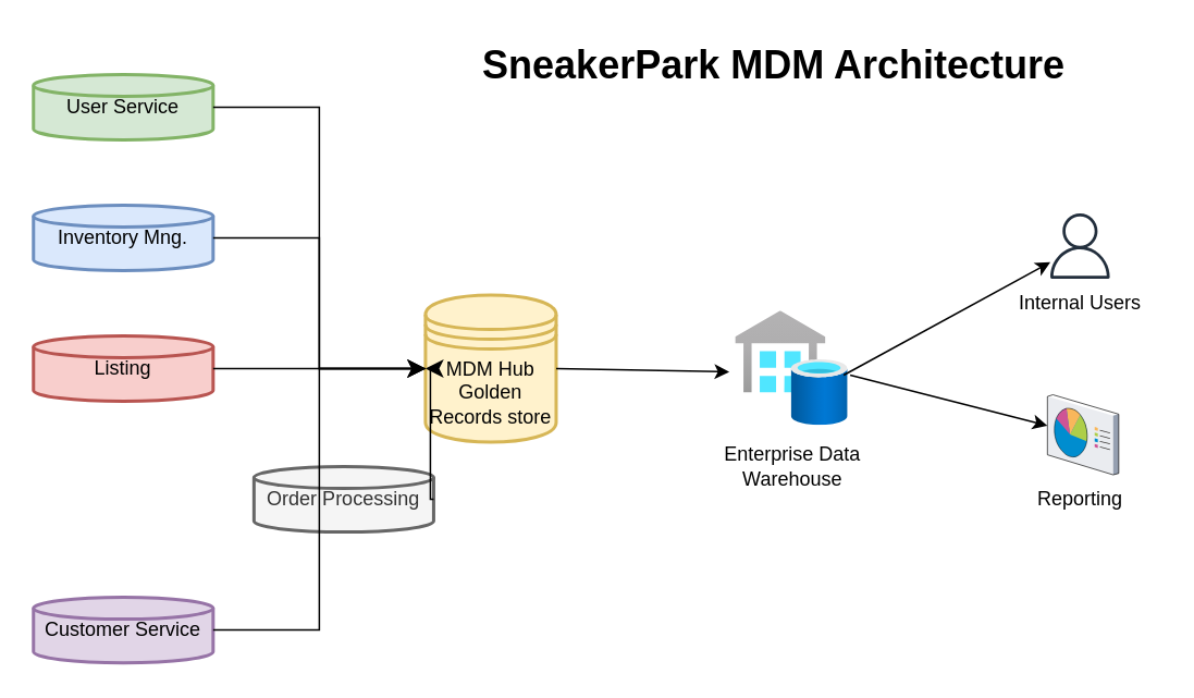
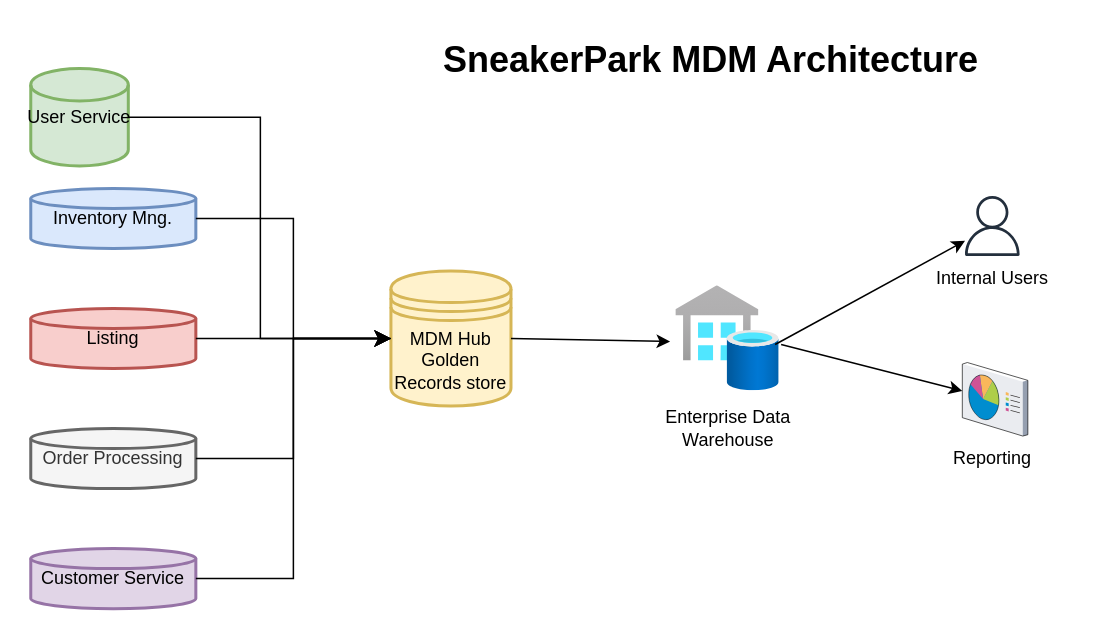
- <mxCell id="10" value="User&amp;nbsp;&lt;span style=&quot;background-color: transparent; color: light-dark(rgb(0, 0, 0), rgb(255, 255, 255));&quot;&gt;Service&lt;/span&gt;" style="strokeWidth=2;html=1;shape=mxgraph.flowchart.database;whiteSpace=wrap;fillColor=#d5e8d4;strokeColor=#82b366;" parent="1" vertex="1"><mxGeometry x="20" y="45" width="110" height="40" as="geometry" /></mxCell>
+ <mxCell id="10" value="User&amp;nbsp;&lt;span style=&quot;background-color: transparent; color: light-dark(rgb(0, 0, 0), rgb(255, 255, 255));&quot;&gt;Service&lt;/span&gt;" style="strokeWidth=2;html=1;shape=mxgraph.flowchart.database;whiteSpace=wrap;fillColor=#d5e8d4;strokeColor=#82b366;" parent="1" vertex="1"><mxGeometry x="20" y="45" width="65" height="65" as="geometry" /></mxCell>
- <mxCell id="12" value="Order Processing" style="strokeWidth=2;html=1;shape=mxgraph.flowchart.database;whiteSpace=wrap;fillColor=#f5f5f5;fontColor=#333333;strokeColor=#666666;" parent="1" vertex="1"><mxGeometry x="155" y="285" width="110" height="40" as="geometry" /></mxCell>
+ <mxCell id="12" value="Order Processing" style="strokeWidth=2;html=1;shape=mxgraph.flowchart.database;whiteSpace=wrap;fillColor=#f5f5f5;fontColor=#333333;strokeColor=#666666;" parent="1" vertex="1"><mxGeometry x="20" y="285" width="110" height="40" as="geometry" /></mxCell>
